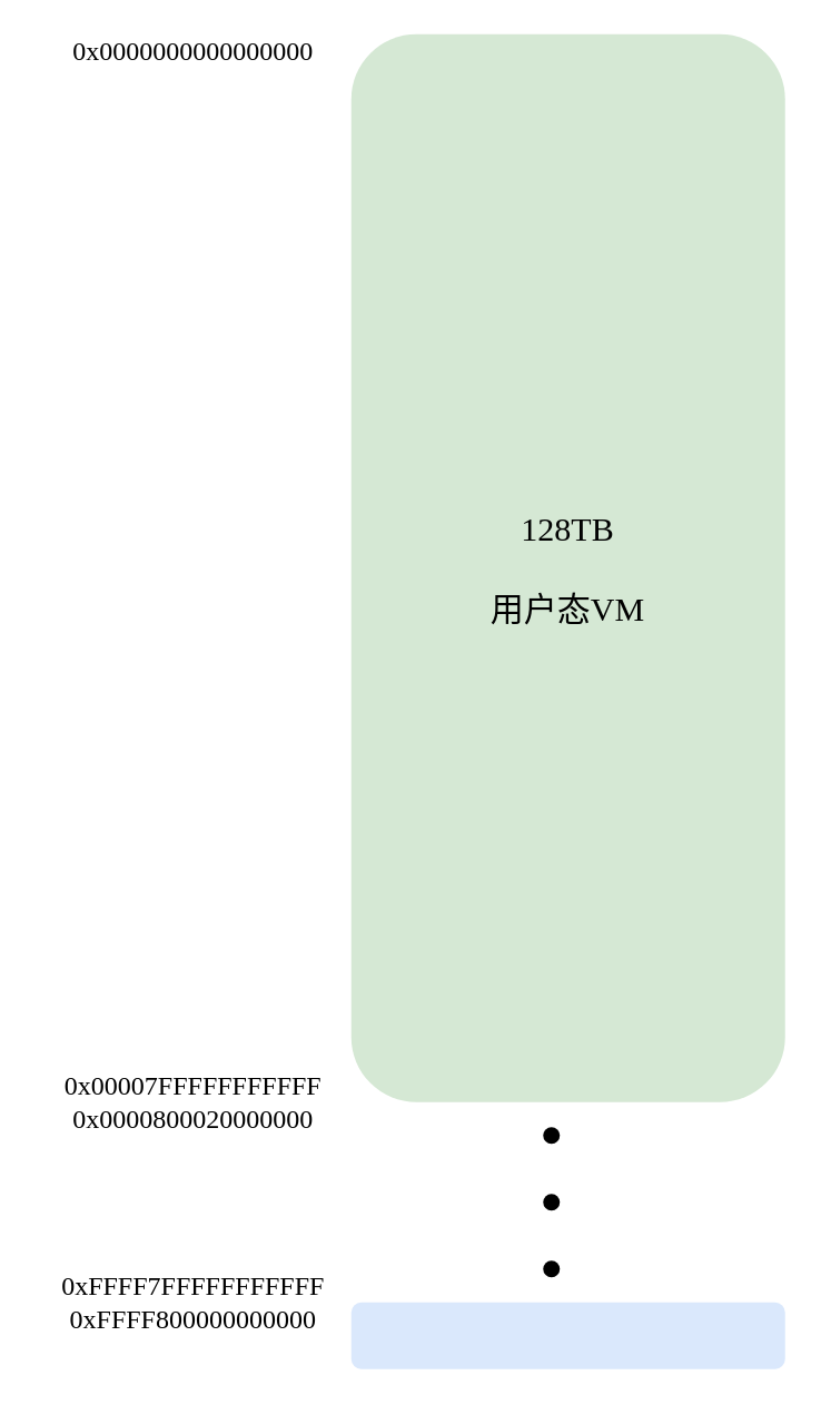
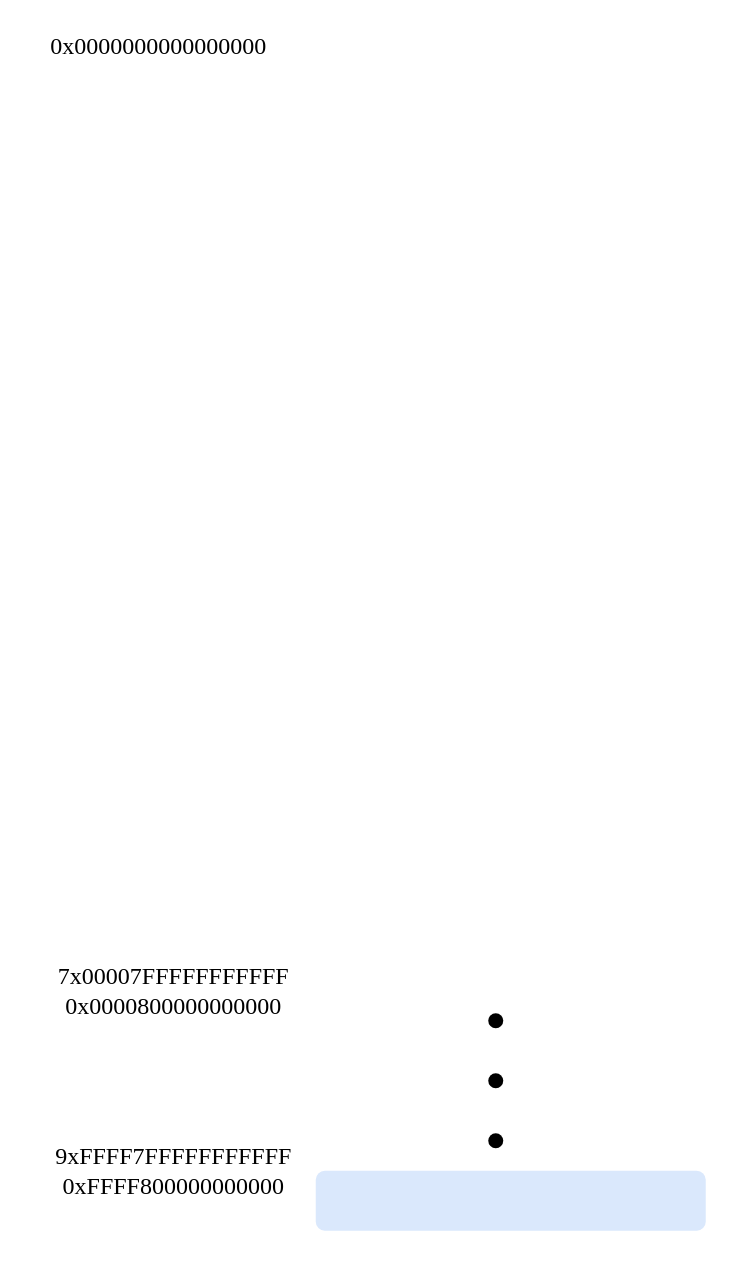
- <mxCell id="4" value="0x0000000000000000" style="text;html=1;align=center;verticalAlign=middle;resizable=0;points=[];autosize=1;strokeColor=none;fillColor=none;fontFamily=Comic Sans MS;fontSize=16;" vertex="1" parent="1"><mxGeometry x="20" y="20" width="190" height="20" as="geometry" /></mxCell>
+ <mxCell id="4" value="0x0000000000000000" style="text;html=1;align=center;verticalAlign=middle;resizable=0;points=[];autosize=1;strokeColor=none;fillColor=none;fontFamily=Comic Sans MS;fontSize=16;" vertex="1" parent="1"><mxGeometry x="10" y="20" width="190" height="20" as="geometry" /></mxCell>
- <mxCell id="2" value="&lt;font face=&quot;Comic Sans MS&quot; style=&quot;font-size: 20px&quot;&gt;128TB&lt;br&gt;&lt;br&gt;用户态VM&lt;/font&gt;" style="rounded=1;whiteSpace=wrap;html=1;fillColor=#d5e8d4;strokeColor=none;strokeWidth=3;" vertex="1" parent="1"><mxGeometry x="210" y="20" width="260" height="640" as="geometry" /></mxCell>
- <mxCell id="5" value="0x00007FFFFFFFFFFF" style="text;html=1;align=center;verticalAlign=middle;resizable=0;points=[];autosize=1;strokeColor=none;fillColor=none;fontFamily=Comic Sans MS;fontSize=16;" vertex="1" parent="1"><mxGeometry x="20" y="640" width="190" height="20" as="geometry" /></mxCell>
+ <mxCell id="5" value="7x00007FFFFFFFFFFF" style="text;html=1;align=center;verticalAlign=middle;resizable=0;points=[];autosize=1;strokeColor=none;fillColor=none;fontFamily=Comic Sans MS;fontSize=16;" vertex="1" parent="1"><mxGeometry x="20" y="640" width="190" height="20" as="geometry" /></mxCell>
- <mxCell id="7" value="0x0000800020000000" style="text;html=1;align=center;verticalAlign=middle;resizable=0;points=[];autosize=1;strokeColor=none;fillColor=none;fontFamily=Comic Sans MS;fontSize=16;" vertex="1" parent="1"><mxGeometry x="20" y="660" width="190" height="20" as="geometry" /></mxCell>
+ <mxCell id="7" value="0x0000800000000000" style="text;html=1;align=center;verticalAlign=middle;resizable=0;points=[];autosize=1;strokeColor=none;fillColor=none;fontFamily=Comic Sans MS;fontSize=16;" vertex="1" parent="1"><mxGeometry x="20" y="660" width="190" height="20" as="geometry" /></mxCell>
- <mxCell id="8" value="0xFFFF7FFFFFFFFFFF" style="text;html=1;align=center;verticalAlign=middle;resizable=0;points=[];autosize=1;strokeColor=none;fillColor=none;fontFamily=Comic Sans MS;fontSize=16;" vertex="1" parent="1"><mxGeometry x="20" y="760" width="190" height="20" as="geometry" /></mxCell>
+ <mxCell id="8" value="9xFFFF7FFFFFFFFFFF" style="text;html=1;align=center;verticalAlign=middle;resizable=0;points=[];autosize=1;strokeColor=none;fillColor=none;fontFamily=Comic Sans MS;fontSize=16;" vertex="1" parent="1"><mxGeometry x="20" y="760" width="190" height="20" as="geometry" /></mxCell>
